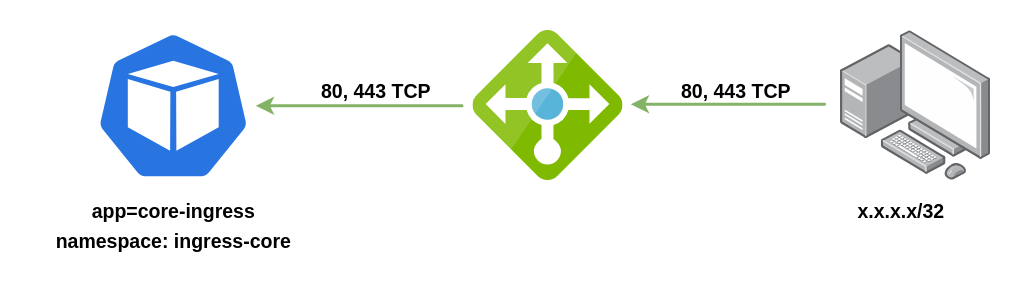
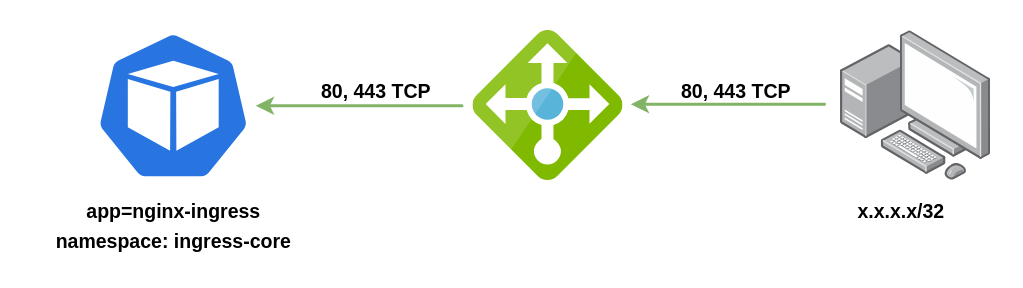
- <mxCell id="3" value="&lt;b&gt;&lt;font style=&quot;font-size: 13px&quot;&gt;app=core-ingress&lt;/font&gt;&lt;/b&gt;" style="text;html=1;align=center;verticalAlign=middle;resizable=0;points=[];autosize=1;" parent="1" vertex="1"><mxGeometry x="50" y="130" width="130" height="20" as="geometry" /></mxCell>
+ <mxCell id="3" value="&lt;b&gt;&lt;font style=&quot;font-size: 13px&quot;&gt;app=nginx-ingress&lt;/font&gt;&lt;/b&gt;" style="text;html=1;align=center;verticalAlign=middle;resizable=0;points=[];autosize=1;" parent="1" vertex="1"><mxGeometry x="50" y="130" width="130" height="20" as="geometry" /></mxCell>
